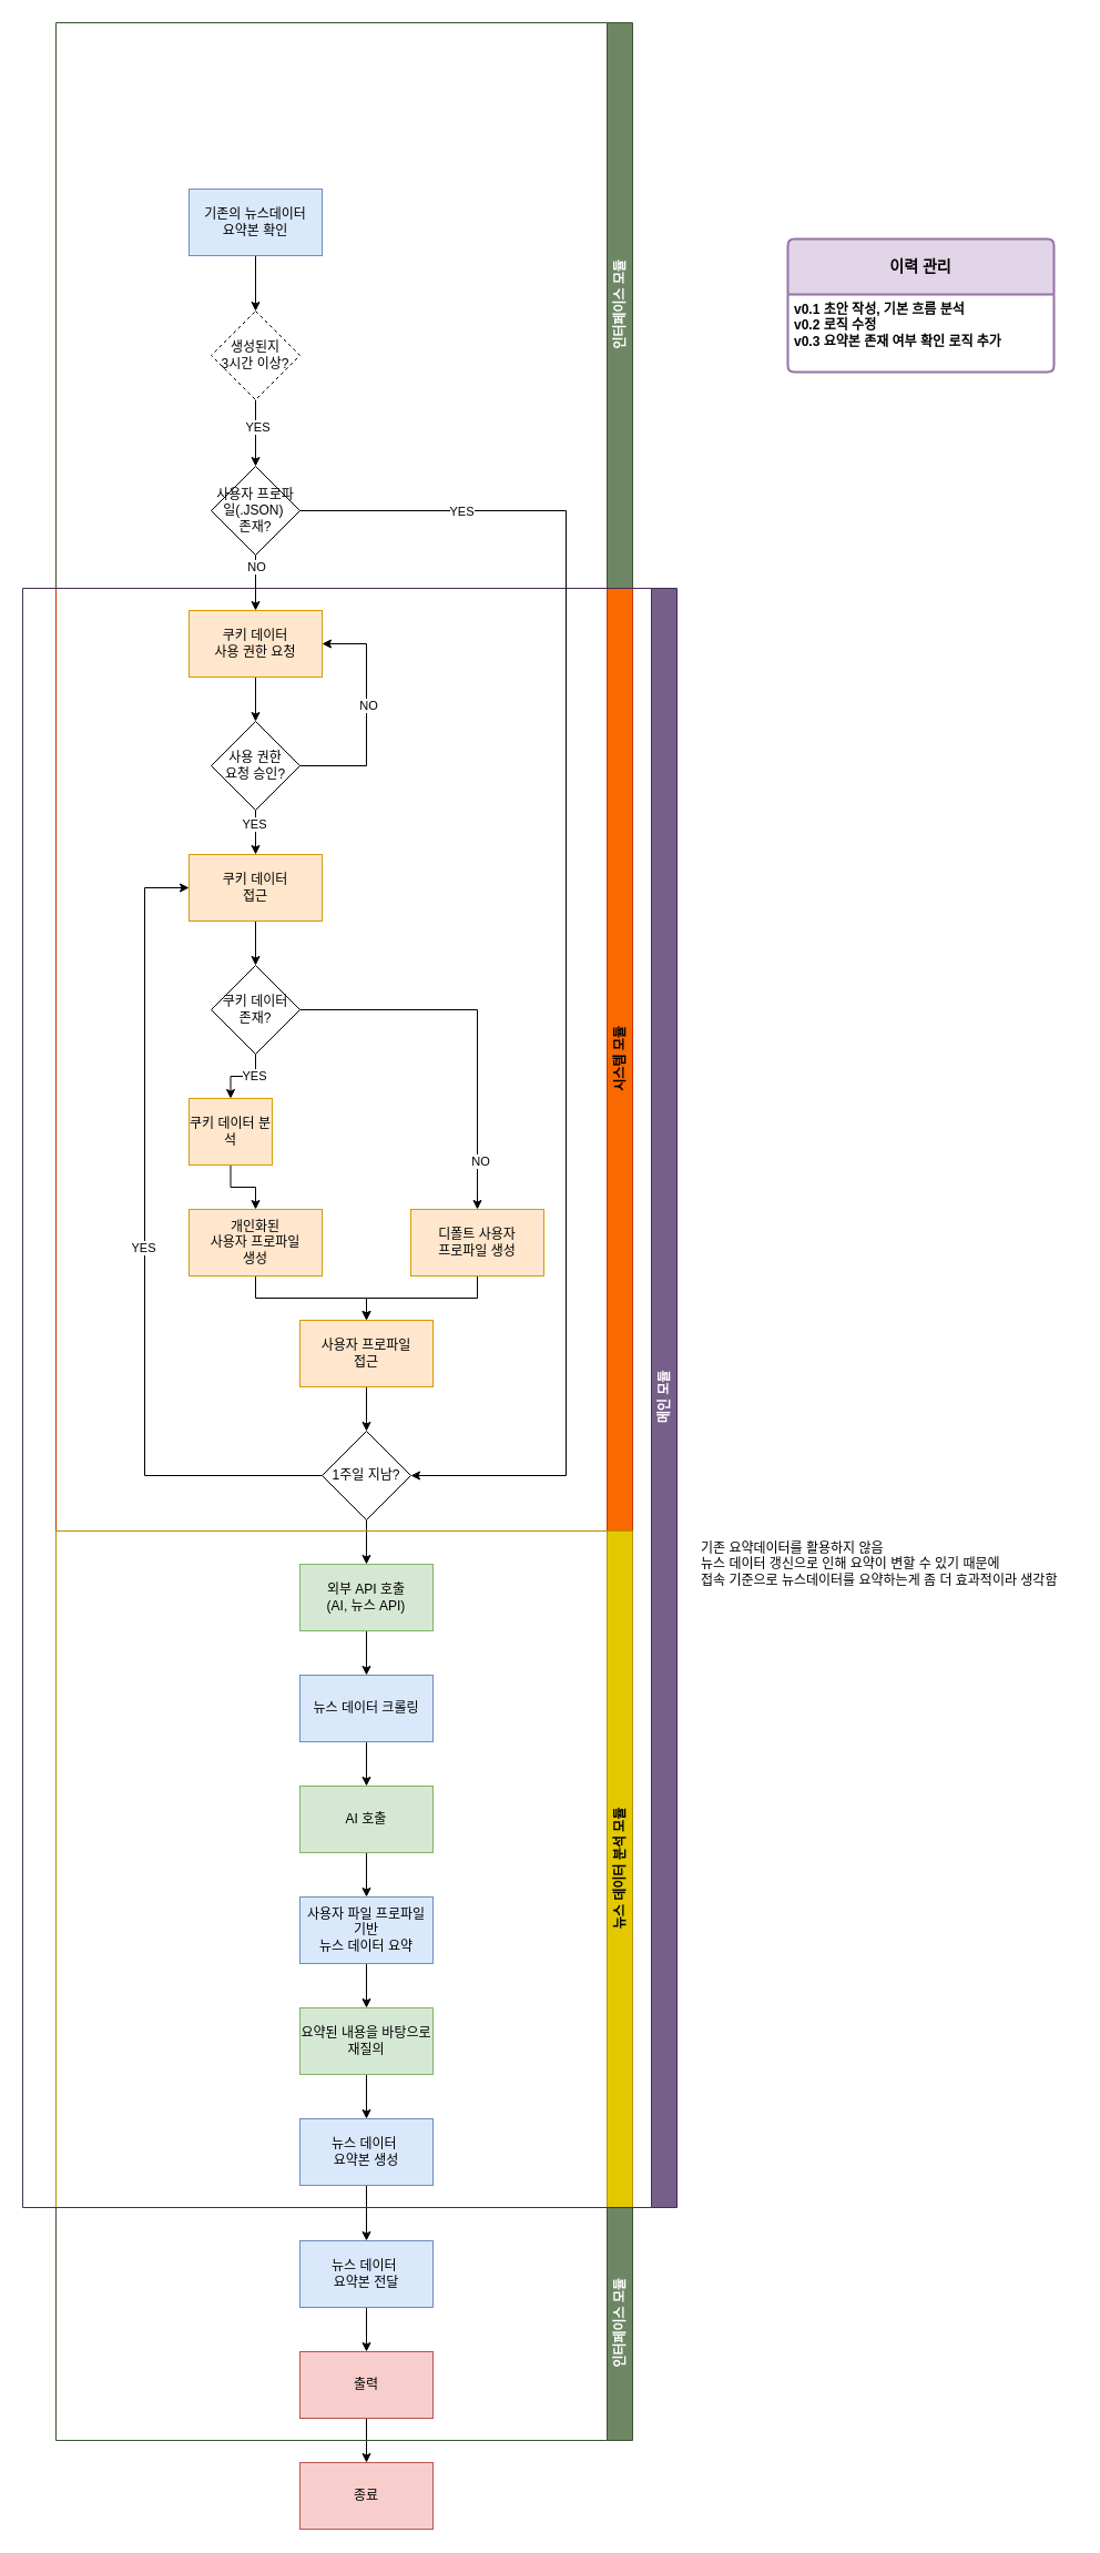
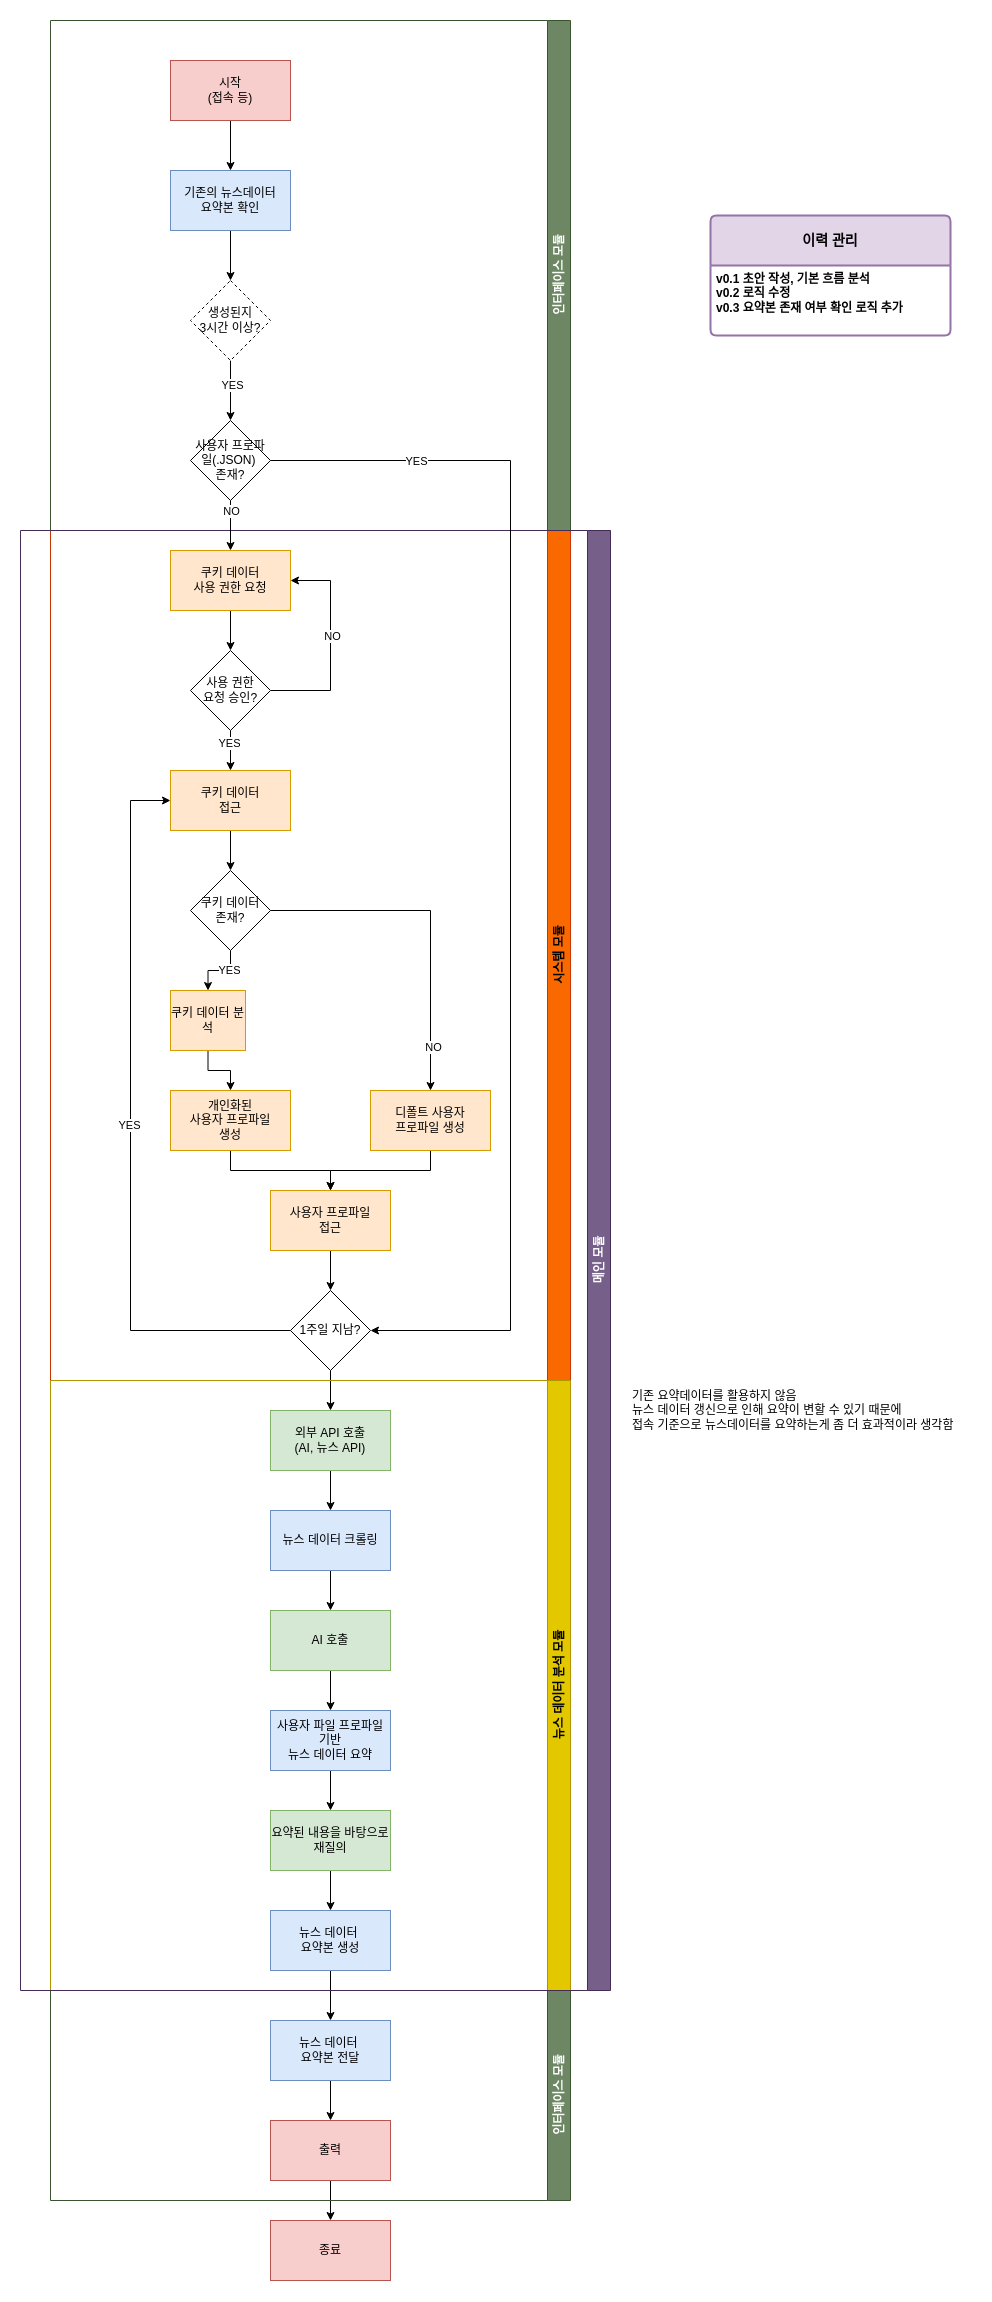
+ <mxCell id="45" value="시작&lt;div&gt;(접속 등)&lt;/div&gt;" style="rounded=0;whiteSpace=wrap;html=1;fillColor=#f8cecc;strokeColor=#b85450;" parent="43" vertex="1"><mxGeometry x="120" y="40" width="120" height="60" as="geometry" /></mxCell>
+ <mxCell id="44" style="edgeStyle=orthogonalEdgeStyle;rounded=0;orthogonalLoop=1;jettySize=auto;html=1;exitX=0.5;exitY=1;exitDx=0;exitDy=0;" parent="43" source="45" target="48" edge="1"><mxGeometry relative="1" as="geometry" /></mxCell>
